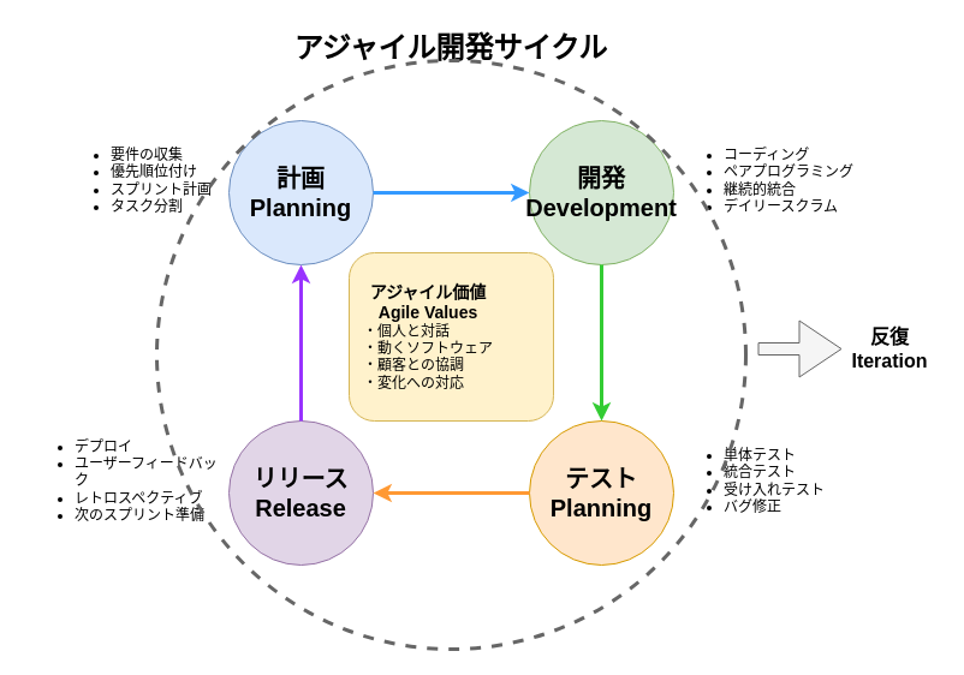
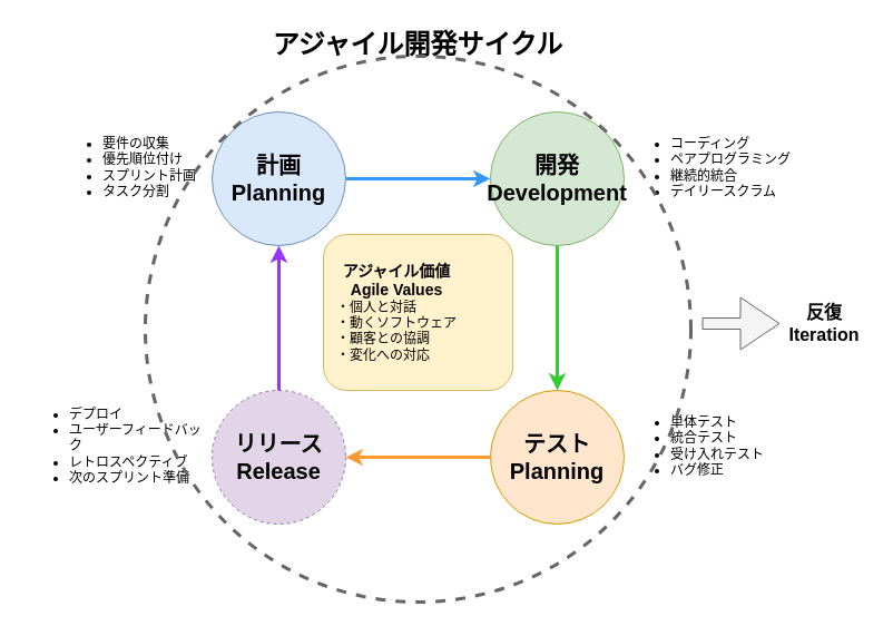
- <mxCell id="5" value="&lt;font style=&quot;font-size: 20px;&quot;&gt;リリース&lt;br&gt;Release&lt;/font&gt;" style="ellipse;whiteSpace=wrap;html=1;aspect=fixed;fillColor=#e1d5e7;strokeColor=#9673a6;shadow=0;fontSize=16;fontStyle=1" parent="1" vertex="1"><mxGeometry x="190" y="350" width="120" height="120" as="geometry" /></mxCell>
+ <mxCell id="5" value="&lt;font style=&quot;font-size: 20px;&quot;&gt;リリース&lt;br&gt;Release&lt;/font&gt;" style="ellipse;whiteSpace=wrap;html=1;aspect=fixed;fillColor=#e1d5e7;strokeColor=#9673a6;shadow=0;fontSize=16;fontStyle=1;dashed=1;" parent="1" vertex="1"><mxGeometry x="190" y="350" width="120" height="120" as="geometry" /></mxCell>
